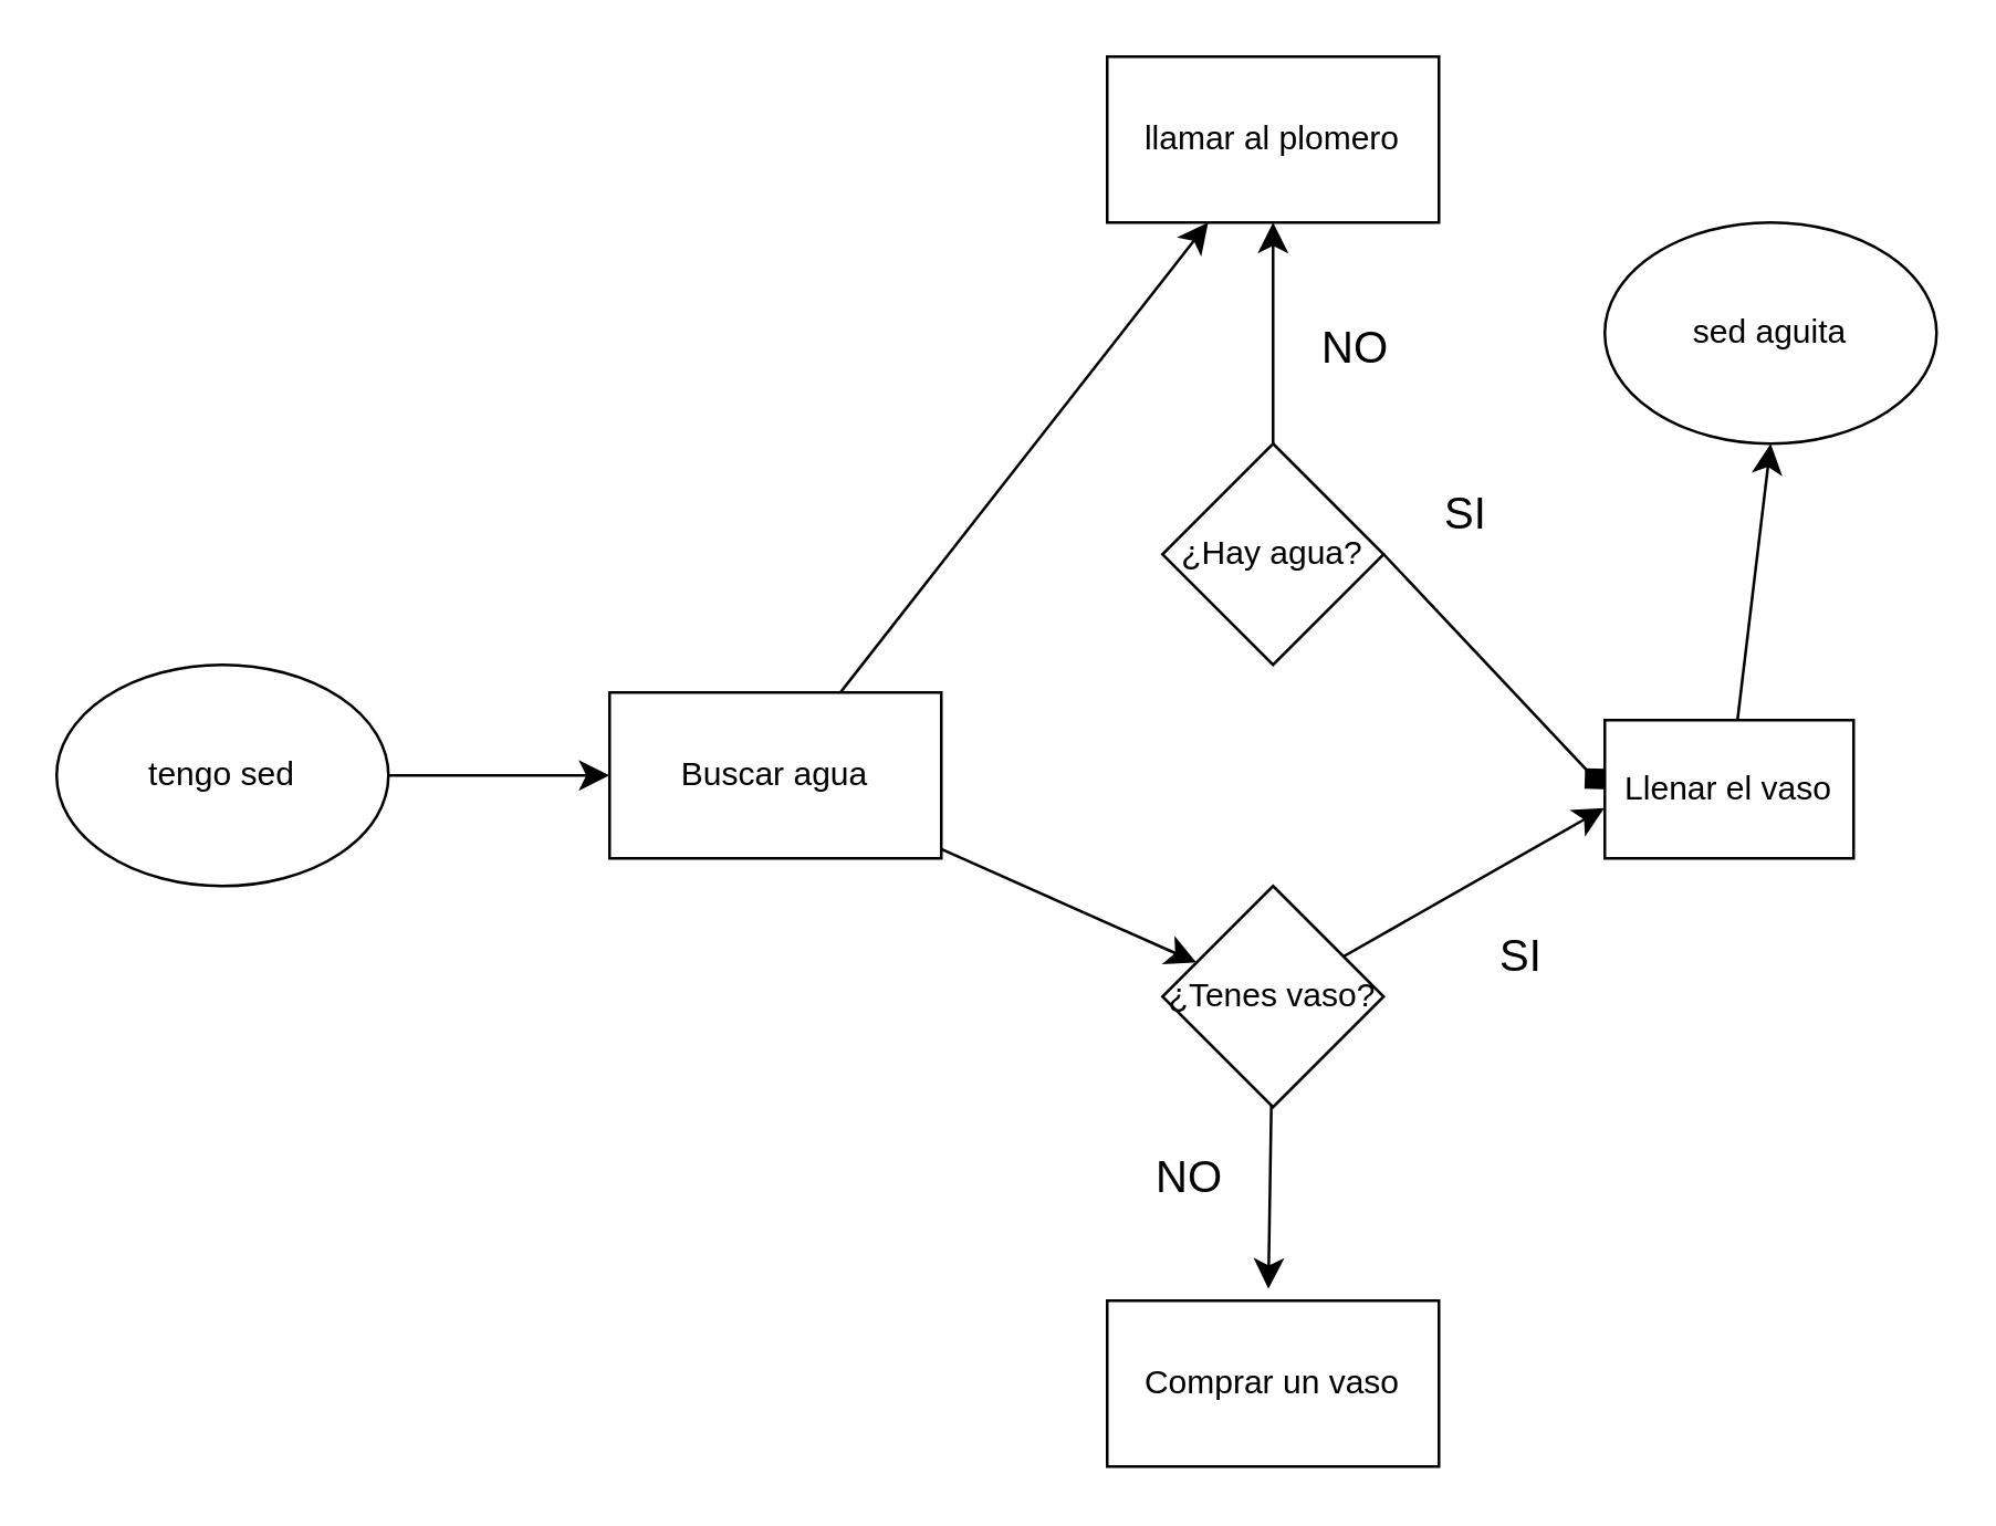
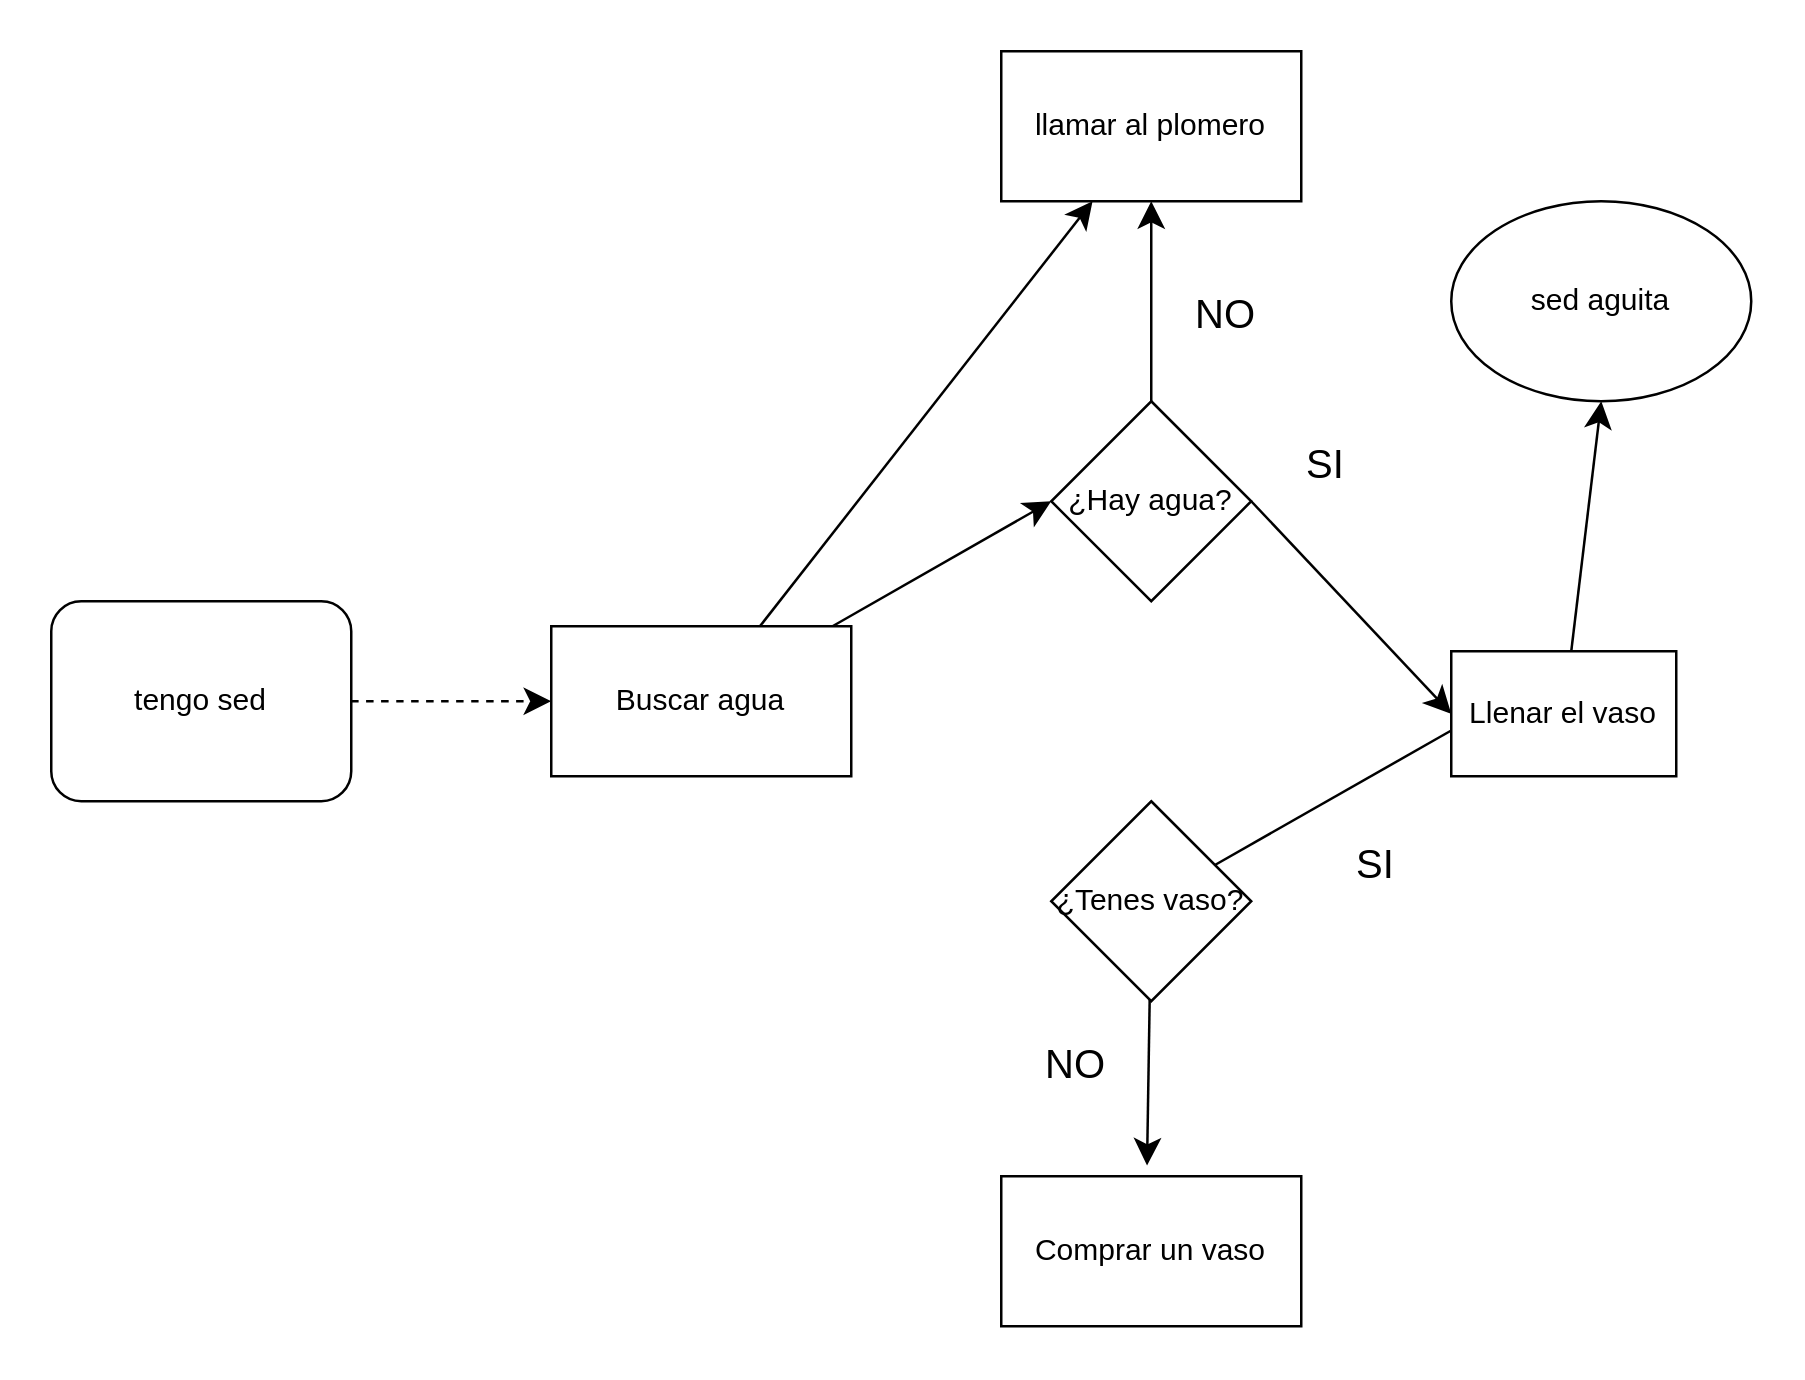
- <mxCell id="5" style="edgeStyle=none;curved=1;rounded=0;orthogonalLoop=1;jettySize=auto;html=1;exitX=1;exitY=0.5;exitDx=0;exitDy=0;fontSize=12;startSize=8;endSize=8;entryX=0;entryY=0.5;entryDx=0;entryDy=0;endArrow=diamond;" edge="1" parent="1" source="6" target="16"><mxGeometry relative="1" as="geometry"><mxPoint x="580" y="200.207" as="targetPoint" /></mxGeometry></mxCell>
+ <mxCell id="5" style="edgeStyle=none;curved=1;rounded=0;orthogonalLoop=1;jettySize=auto;html=1;exitX=1;exitY=0.5;exitDx=0;exitDy=0;fontSize=12;startSize=8;endSize=8;entryX=0;entryY=0.5;entryDx=0;entryDy=0;" edge="1" parent="1" source="6" target="16"><mxGeometry relative="1" as="geometry"><mxPoint x="580" y="200.207" as="targetPoint" /></mxGeometry></mxCell>
- <mxCell id="3" value="tengo sed" style="ellipse;whiteSpace=wrap;html=1;" vertex="1" parent="1"><mxGeometry x="20" y="240" width="120" height="80" as="geometry" /></mxCell>
+ <mxCell id="3" value="tengo sed" style="whiteSpace=wrap;html=1;rounded=1;" vertex="1" parent="1"><mxGeometry x="20" y="240" width="120" height="80" as="geometry" /></mxCell>
- <mxCell id="2" style="edgeStyle=none;curved=1;rounded=0;orthogonalLoop=1;jettySize=auto;html=1;fontSize=12;startSize=8;endSize=8;" edge="1" parent="1" source="3" target="11"><mxGeometry relative="1" as="geometry" /></mxCell>
+ <mxCell id="2" style="edgeStyle=none;curved=1;rounded=0;orthogonalLoop=1;jettySize=auto;html=1;fontSize=12;startSize=8;endSize=8;dashed=1;" edge="1" parent="1" source="3" target="11"><mxGeometry relative="1" as="geometry" /></mxCell>
- <mxCell id="17" style="edgeStyle=none;curved=1;rounded=0;orthogonalLoop=1;jettySize=auto;html=1;entryX=-0.002;entryY=0.636;entryDx=0;entryDy=0;entryPerimeter=0;fontSize=12;startSize=8;endSize=8;" edge="1" parent="1" source="8" target="16"><mxGeometry relative="1" as="geometry" /></mxCell>
+ <mxCell id="17" style="edgeStyle=none;curved=1;rounded=0;orthogonalLoop=1;jettySize=auto;html=1;entryX=-0.002;entryY=0.636;entryDx=0;entryDy=0;entryPerimeter=0;fontSize=12;startSize=8;endSize=8;endArrow=none;" edge="1" parent="1" source="8" target="16"><mxGeometry relative="1" as="geometry" /></mxCell>
- <mxCell id="9" style="edgeStyle=none;curved=1;rounded=0;orthogonalLoop=1;jettySize=auto;html=1;fontSize=12;startSize=8;endSize=8;" edge="1" parent="1" source="11" target="8"><mxGeometry relative="1" as="geometry" /></mxCell>
+ <mxCell id="9" style="edgeStyle=none;curved=1;rounded=0;orthogonalLoop=1;jettySize=auto;html=1;entryX=0;entryY=0.5;entryDx=0;entryDy=0;fontSize=12;startSize=8;endSize=8;" edge="1" parent="1" source="11" target="6"><mxGeometry relative="1" as="geometry" /></mxCell>
